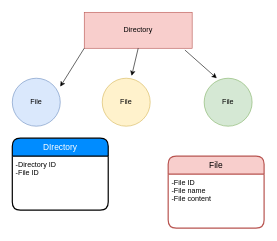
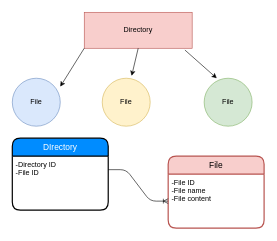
+ <mxCell id="13" value="" style="edgeStyle=entityRelationEdgeStyle;fontSize=12;html=1;endArrow=ERoneToMany;exitX=1;exitY=0.25;exitDx=0;exitDy=0;entryX=0;entryY=0.5;entryDx=0;entryDy=0;" edge="1" parent="1" source="10" target="12"><mxGeometry width="100" height="100" relative="1" as="geometry"><mxPoint x="20" y="500" as="sourcePoint" /><mxPoint x="120" y="400" as="targetPoint" /></mxGeometry></mxCell>
